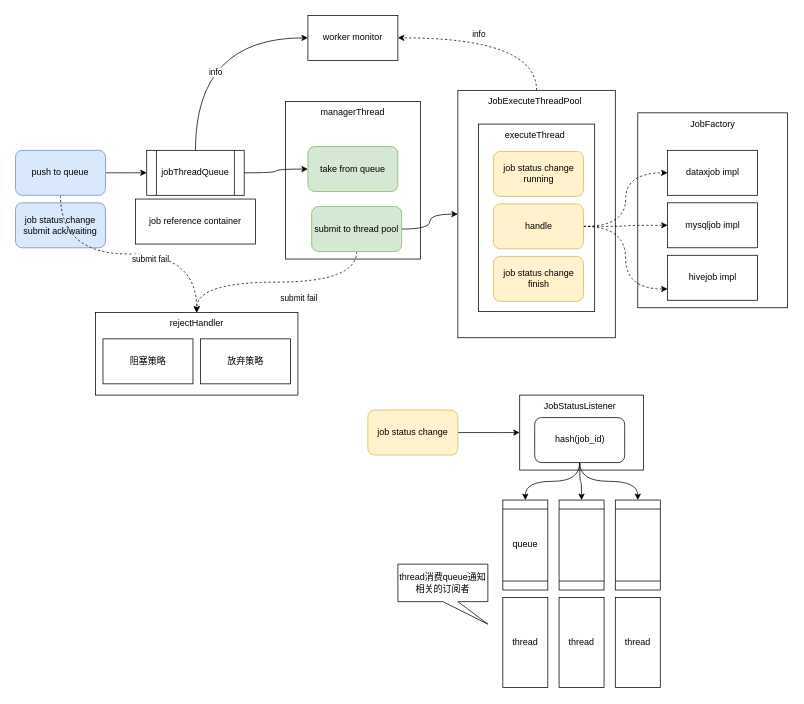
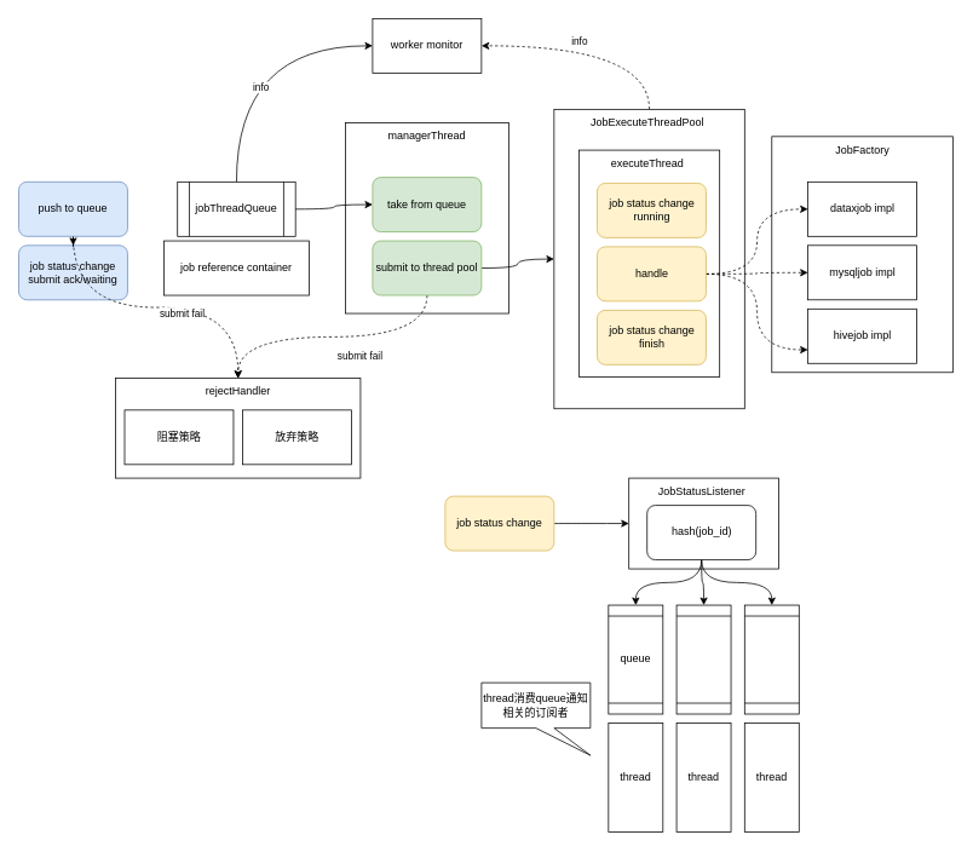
- <mxCell id="32" style="edgeStyle=orthogonalEdgeStyle;curved=1;rounded=0;orthogonalLoop=1;jettySize=auto;html=1;" edge="1" parent="1" source="35" target="9"><mxGeometry relative="1" as="geometry" /></mxCell>
+ <mxCell id="32" style="edgeStyle=orthogonalEdgeStyle;curved=1;rounded=0;orthogonalLoop=1;jettySize=auto;html=1;" edge="1" parent="1" source="35" target="26"><mxGeometry relative="1" as="geometry" /></mxCell>
- <mxCell id="40" value="submit to thread pool" style="rounded=1;whiteSpace=wrap;html=1;fillColor=#d5e8d4;strokeColor=#82b366;" vertex="1" parent="1"><mxGeometry x="415" y="275" width="120" height="60" as="geometry" /></mxCell>
+ <mxCell id="40" value="submit to thread pool" style="rounded=1;whiteSpace=wrap;html=1;fillColor=#d5e8d4;strokeColor=#82b366;" vertex="1" parent="1"><mxGeometry x="410" y="265" width="120" height="60" as="geometry" /></mxCell>
